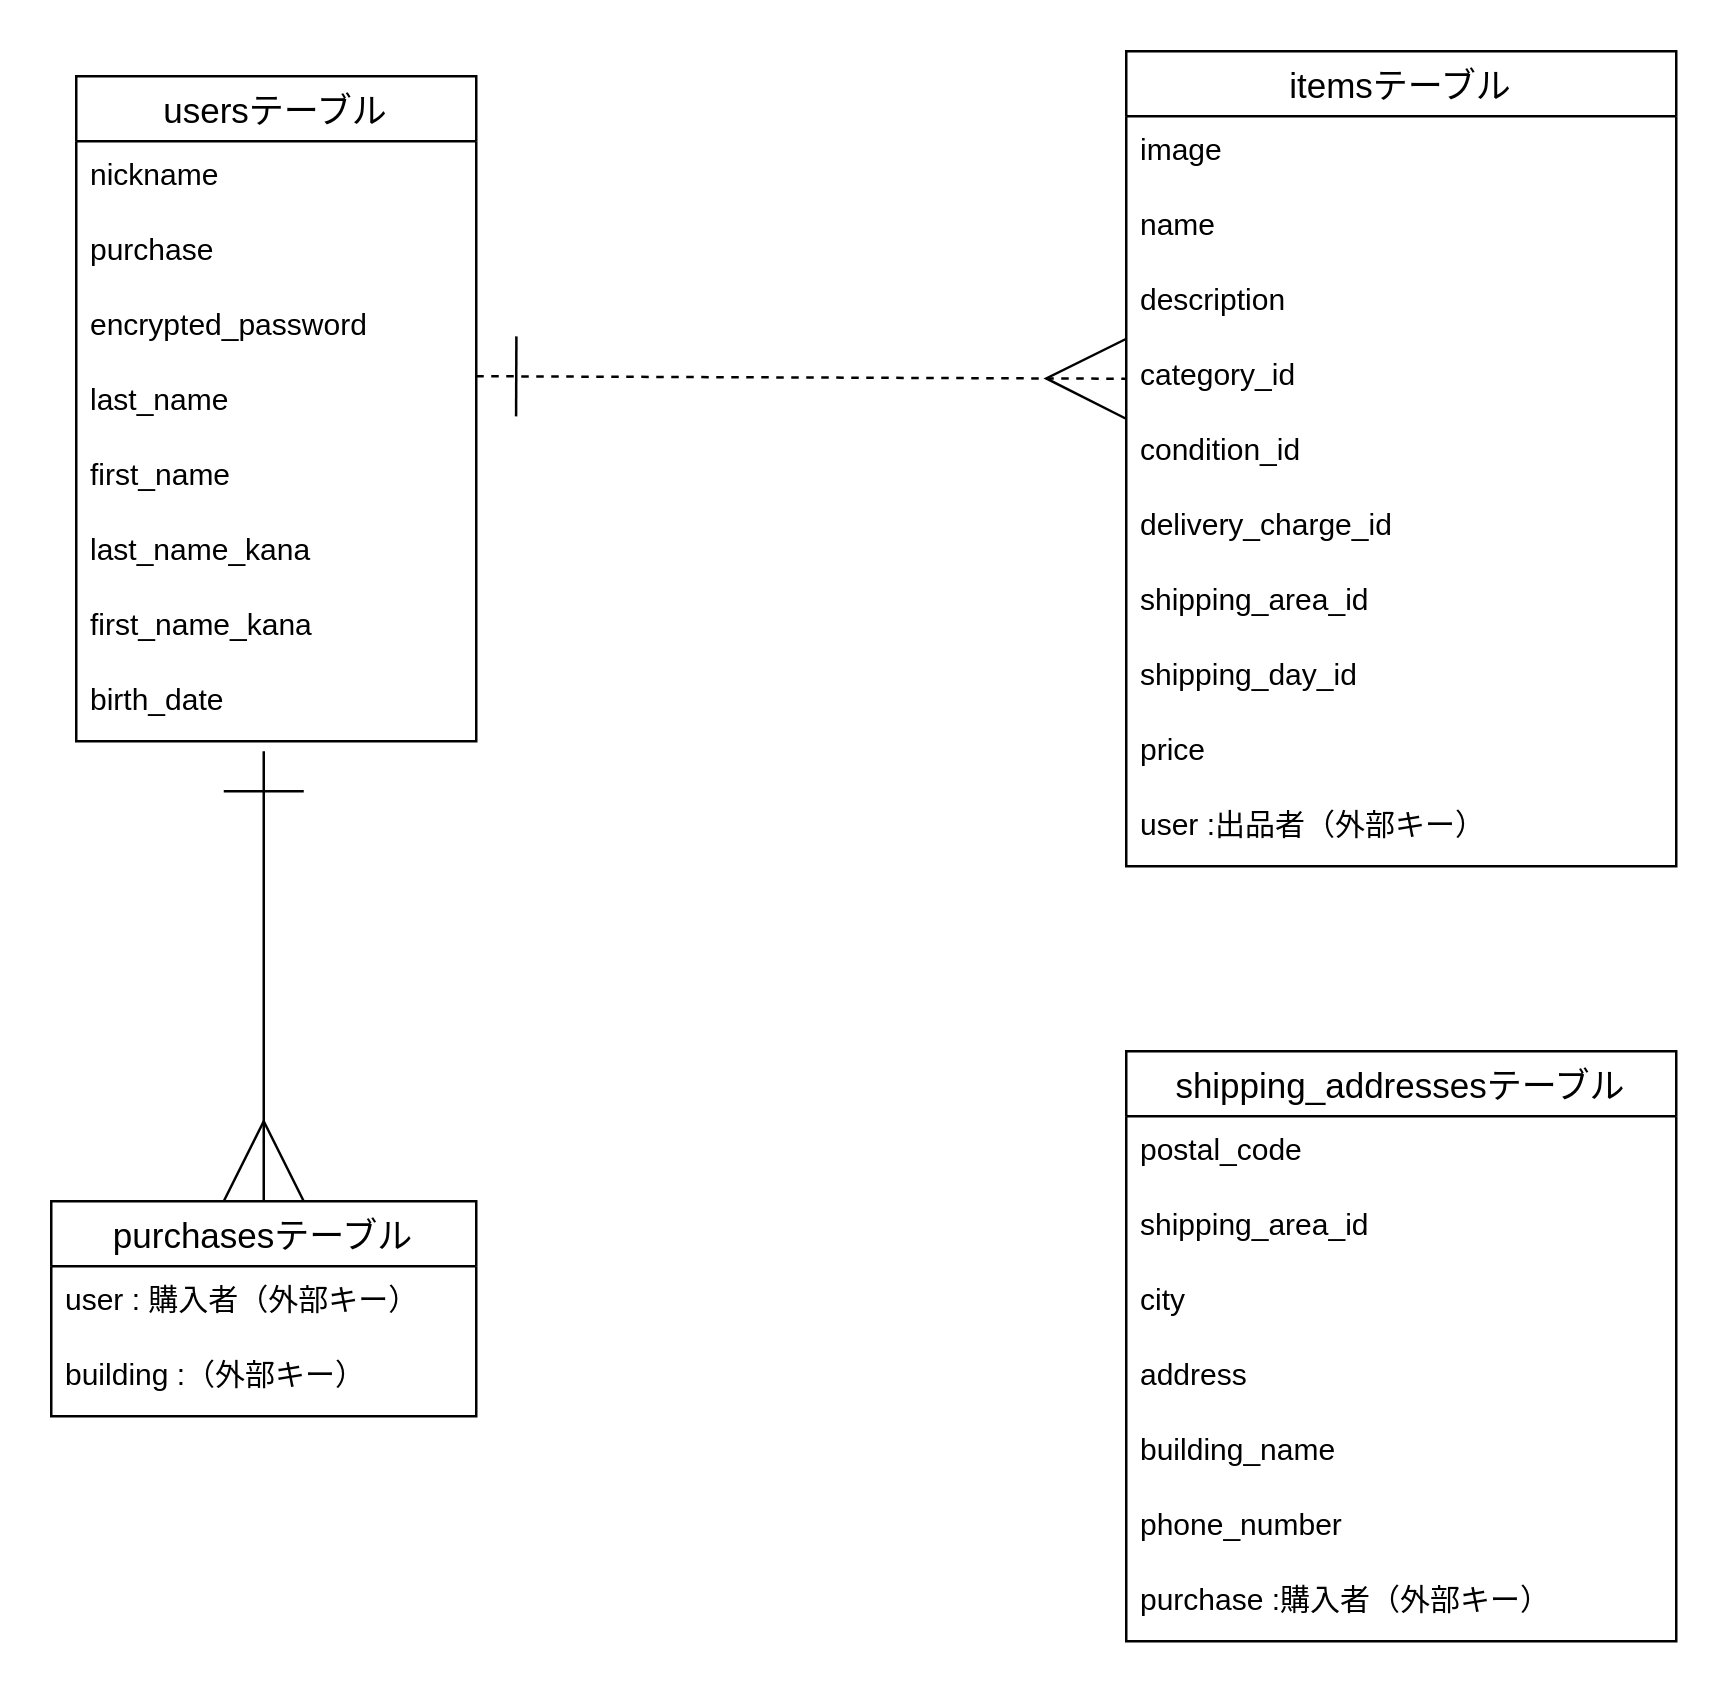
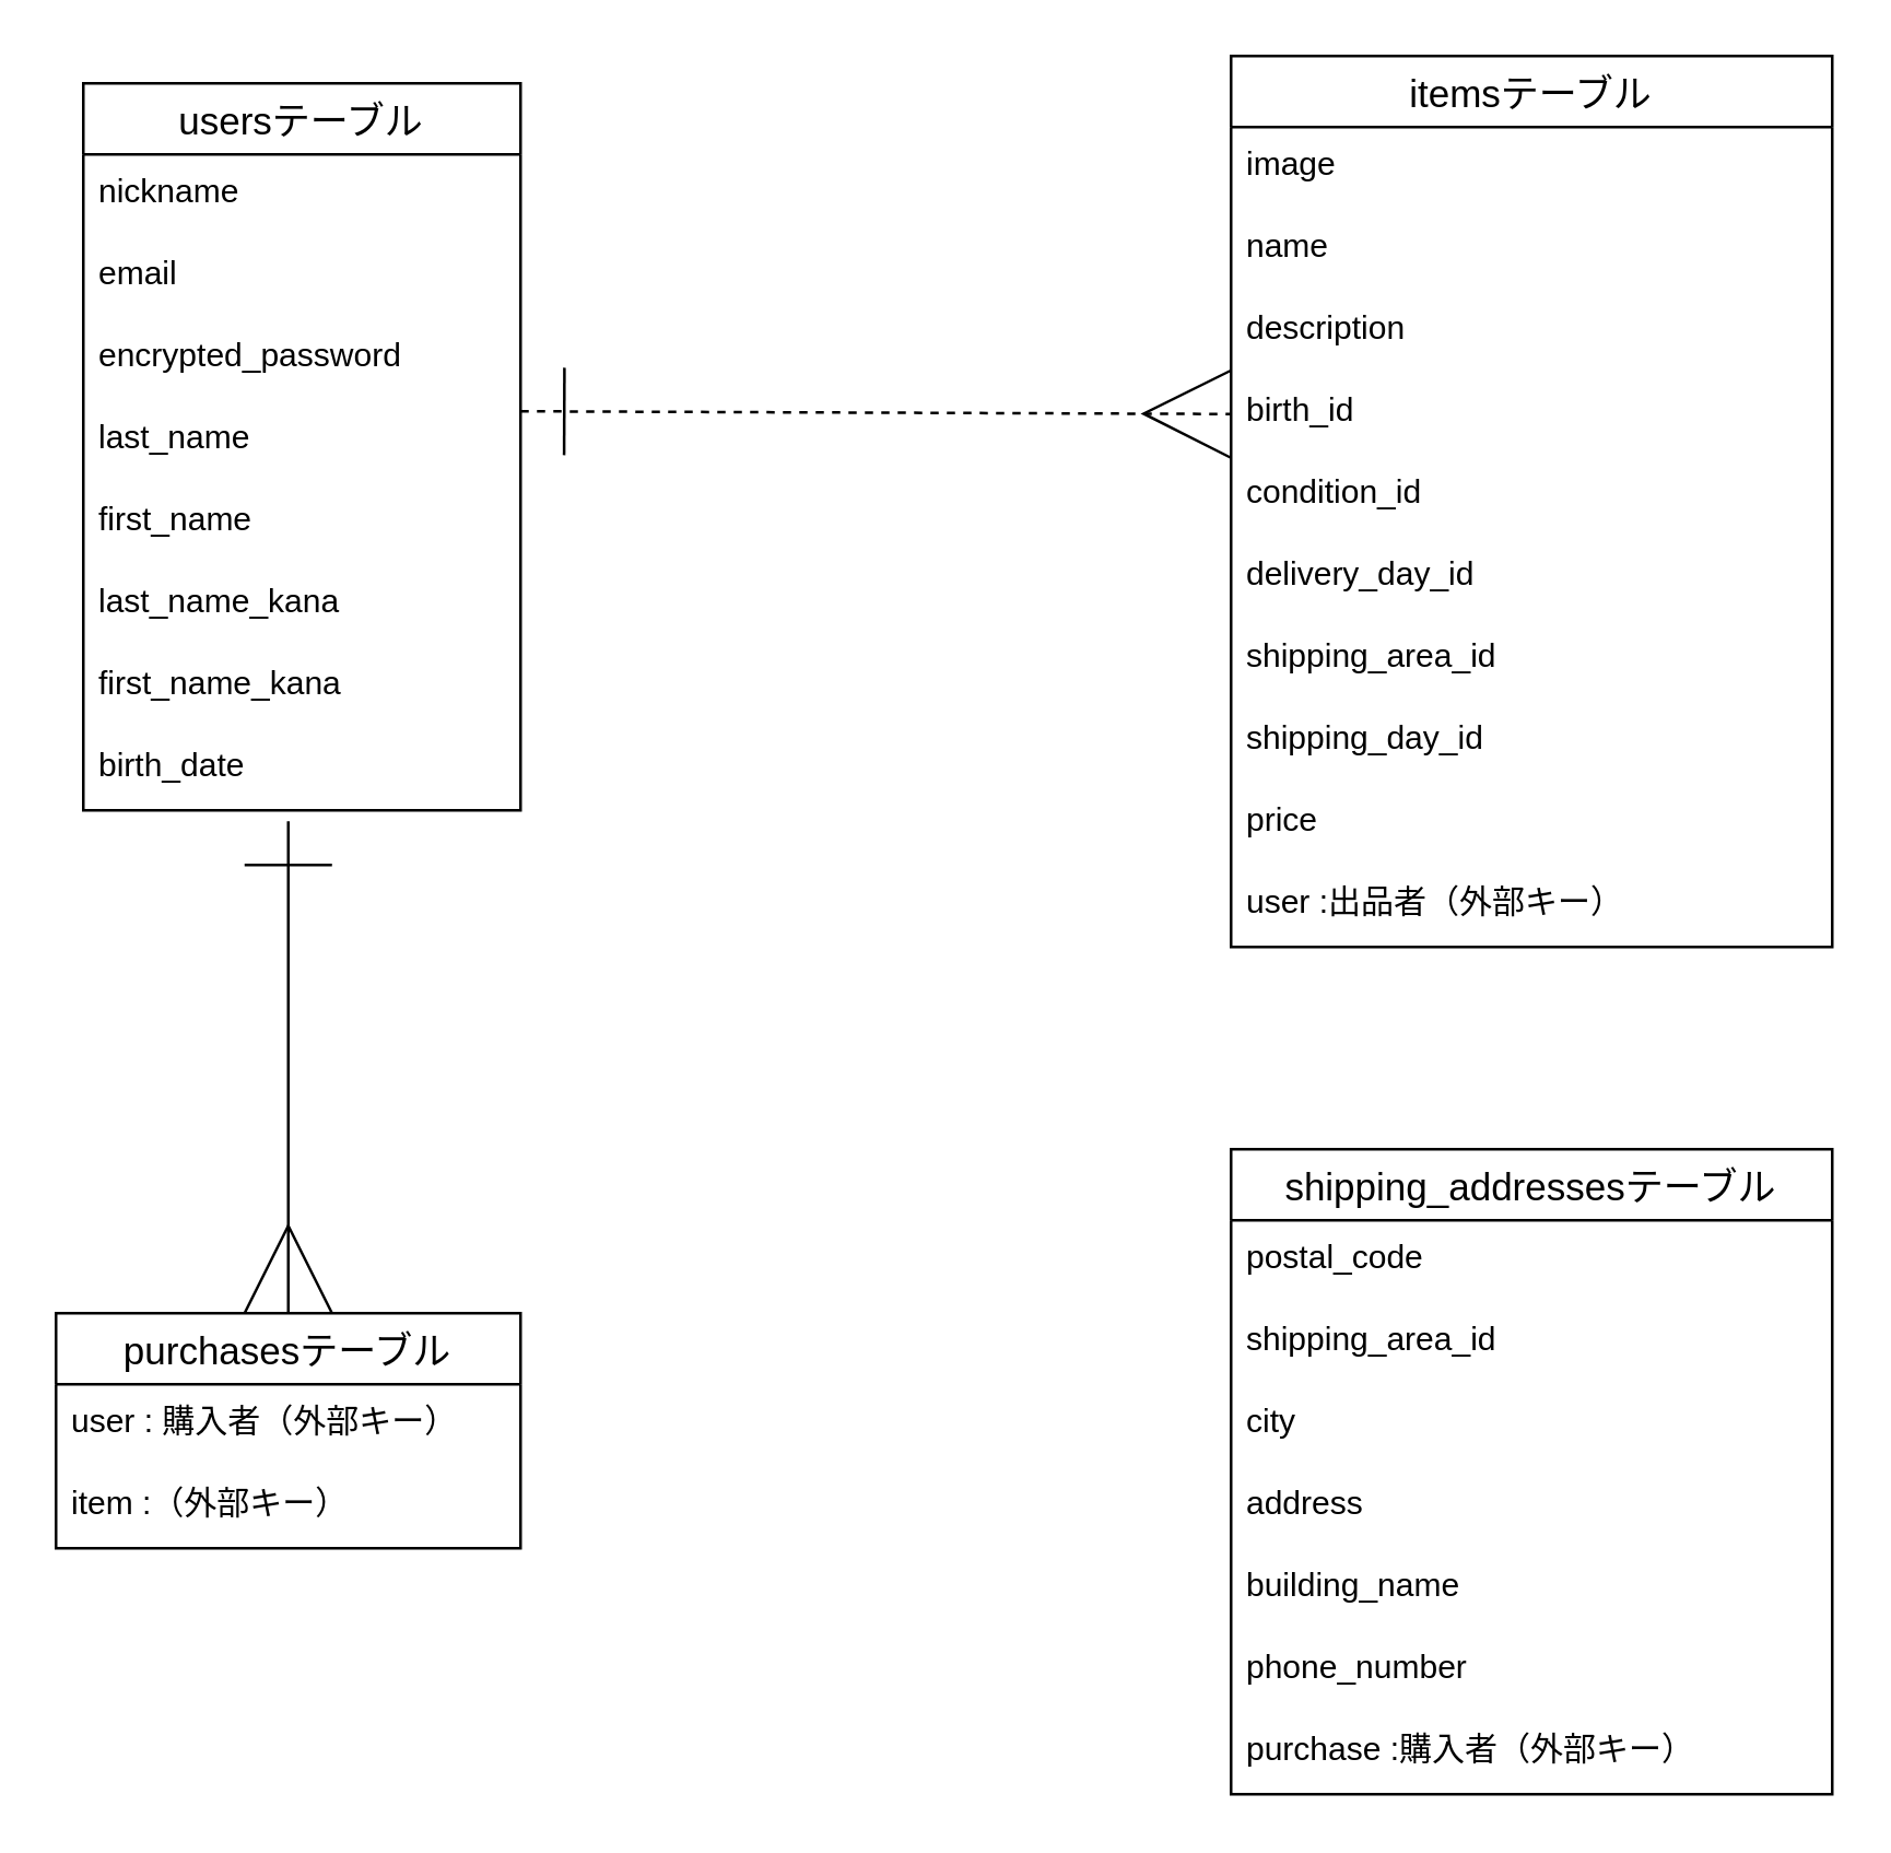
- <mxCell id="4" value="purchase" style="text;strokeColor=none;fillColor=none;spacingLeft=4;spacingRight=4;overflow=hidden;rotatable=0;points=[[0,0.5],[1,0.5]];portConstraint=eastwest;fontSize=12;" parent="2" vertex="1"><mxGeometry y="56" width="160" height="30" as="geometry" /></mxCell>
+ <mxCell id="4" value="email" style="text;strokeColor=none;fillColor=none;spacingLeft=4;spacingRight=4;overflow=hidden;rotatable=0;points=[[0,0.5],[1,0.5]];portConstraint=eastwest;fontSize=12;" parent="2" vertex="1"><mxGeometry y="56" width="160" height="30" as="geometry" /></mxCell>
- <mxCell id="15" value="category_id" style="text;strokeColor=none;fillColor=none;spacingLeft=4;spacingRight=4;overflow=hidden;rotatable=0;points=[[0,0.5],[1,0.5]];portConstraint=eastwest;fontSize=12;" parent="11" vertex="1"><mxGeometry y="116" width="220" height="30" as="geometry" /></mxCell>
+ <mxCell id="15" value="birth_id" style="text;strokeColor=none;fillColor=none;spacingLeft=4;spacingRight=4;overflow=hidden;rotatable=0;points=[[0,0.5],[1,0.5]];portConstraint=eastwest;fontSize=12;" parent="11" vertex="1"><mxGeometry y="116" width="220" height="30" as="geometry" /></mxCell>
- <mxCell id="17" value="delivery_charge_id" style="text;strokeColor=none;fillColor=none;spacingLeft=4;spacingRight=4;overflow=hidden;rotatable=0;points=[[0,0.5],[1,0.5]];portConstraint=eastwest;fontSize=12;" parent="11" vertex="1"><mxGeometry y="176" width="220" height="30" as="geometry" /></mxCell>
+ <mxCell id="17" value="delivery_day_id" style="text;strokeColor=none;fillColor=none;spacingLeft=4;spacingRight=4;overflow=hidden;rotatable=0;points=[[0,0.5],[1,0.5]];portConstraint=eastwest;fontSize=12;" parent="11" vertex="1"><mxGeometry y="176" width="220" height="30" as="geometry" /></mxCell>
- <mxCell id="25" value="building :（外部キー）" style="text;strokeColor=none;fillColor=none;spacingLeft=4;spacingRight=4;overflow=hidden;rotatable=0;points=[[0,0.5],[1,0.5]];portConstraint=eastwest;fontSize=12;" parent="23" vertex="1"><mxGeometry y="56" width="170" height="30" as="geometry" /></mxCell>
+ <mxCell id="25" value="item :（外部キー）" style="text;strokeColor=none;fillColor=none;spacingLeft=4;spacingRight=4;overflow=hidden;rotatable=0;points=[[0,0.5],[1,0.5]];portConstraint=eastwest;fontSize=12;" parent="23" vertex="1"><mxGeometry y="56" width="170" height="30" as="geometry" /></mxCell>
